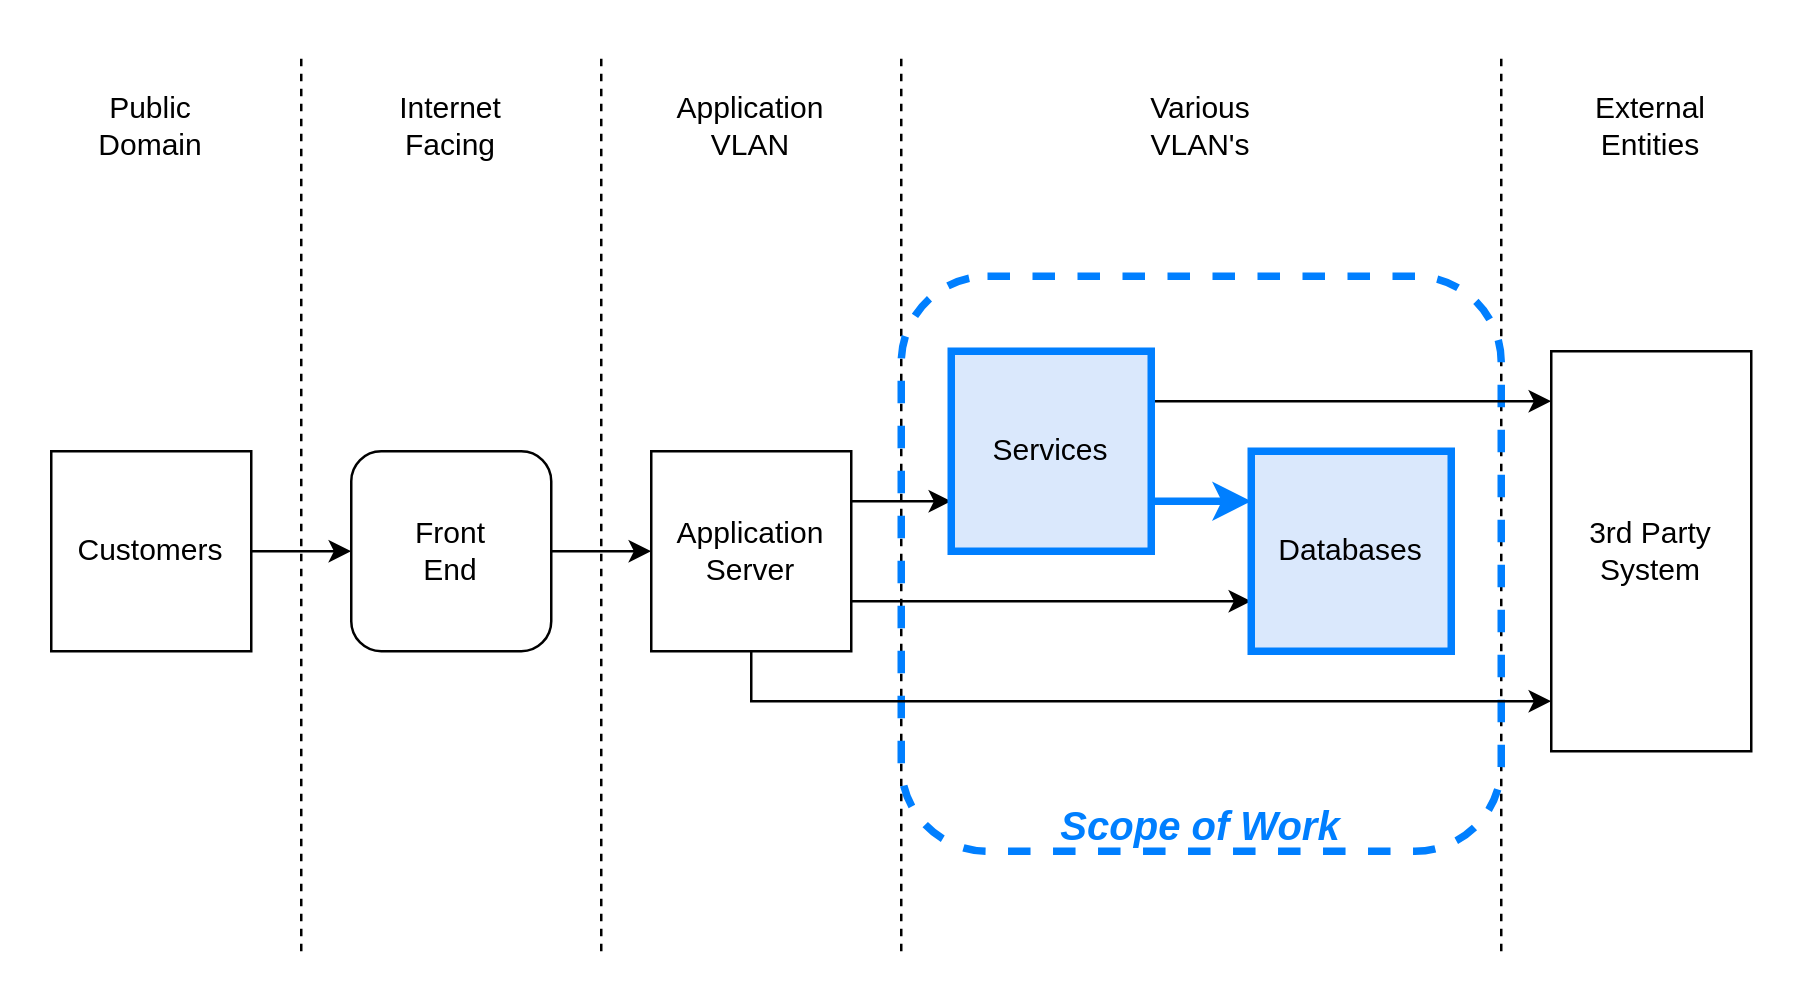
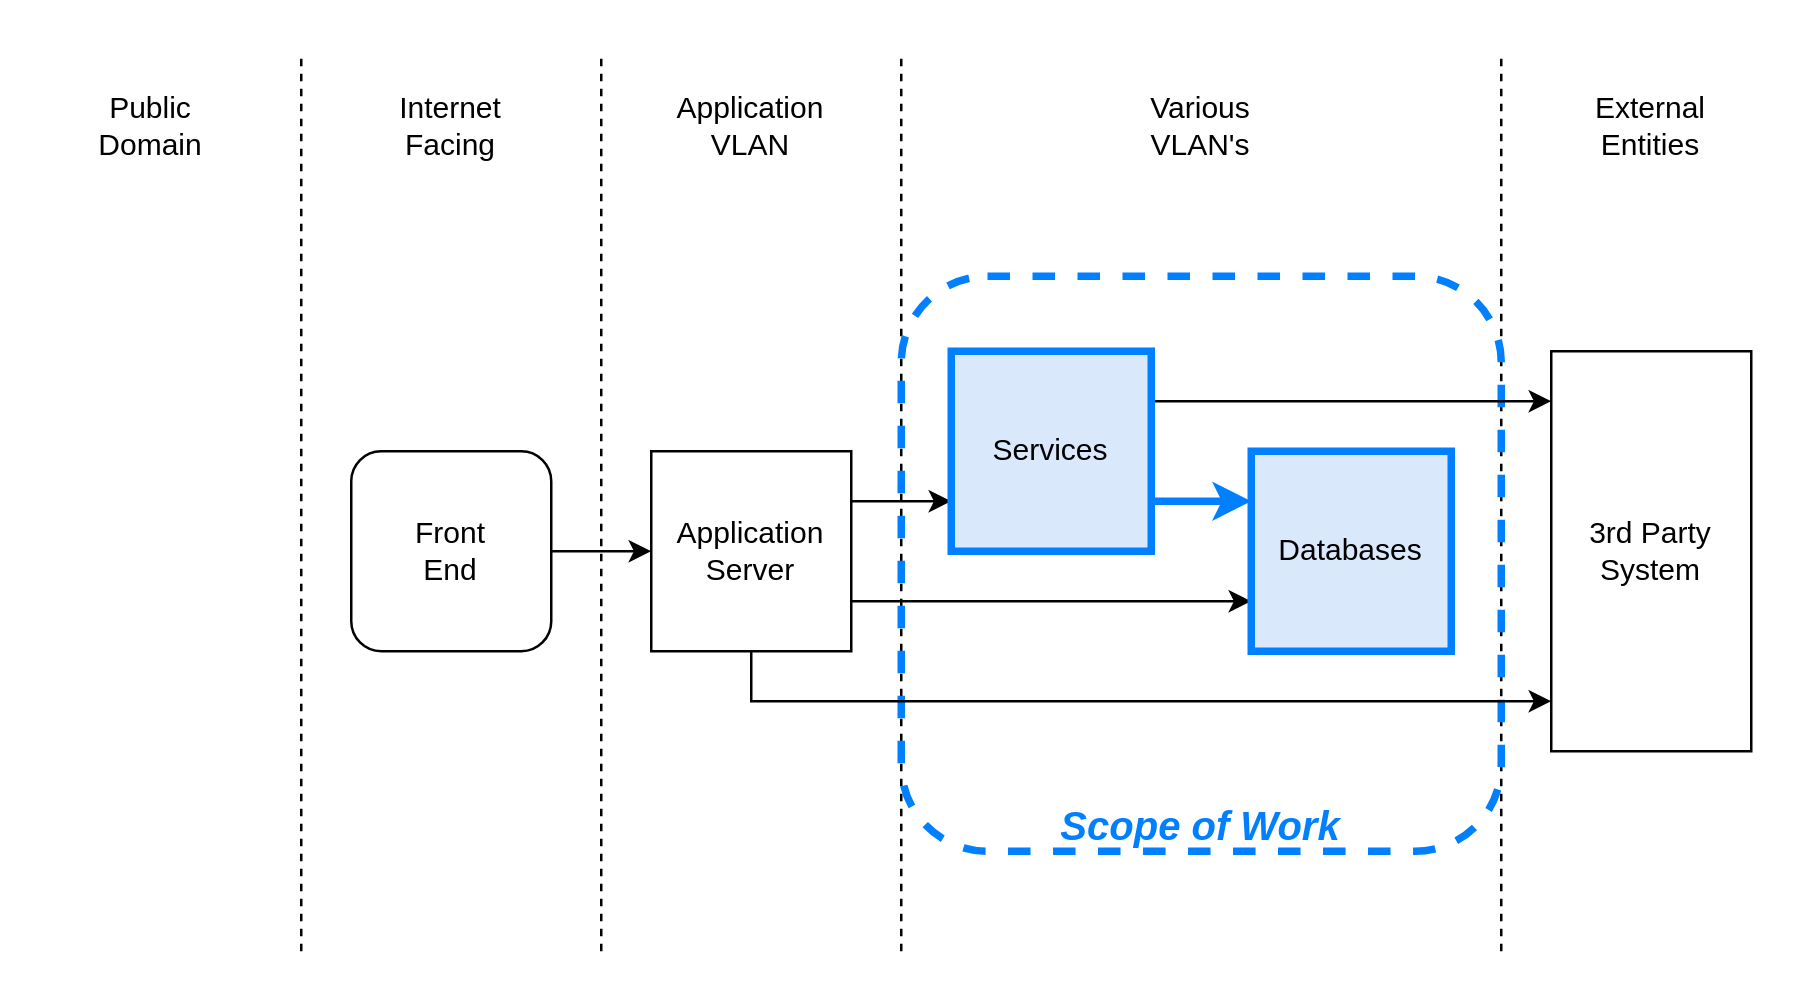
- <mxCell id="17" value="Customers" style="rounded=0;whiteSpace=wrap;html=1;" vertex="1" parent="1"><mxGeometry y="180" width="80" height="80" as="geometry" x="20" /></mxCell>
- <mxCell id="16" style="edgeStyle=orthogonalEdgeStyle;rounded=0;orthogonalLoop=1;jettySize=auto;html=1;entryX=0;entryY=0.5;entryDx=0;entryDy=0;" edge="1" parent="1" source="17" target="6"><mxGeometry relative="1" as="geometry" /></mxCell>
